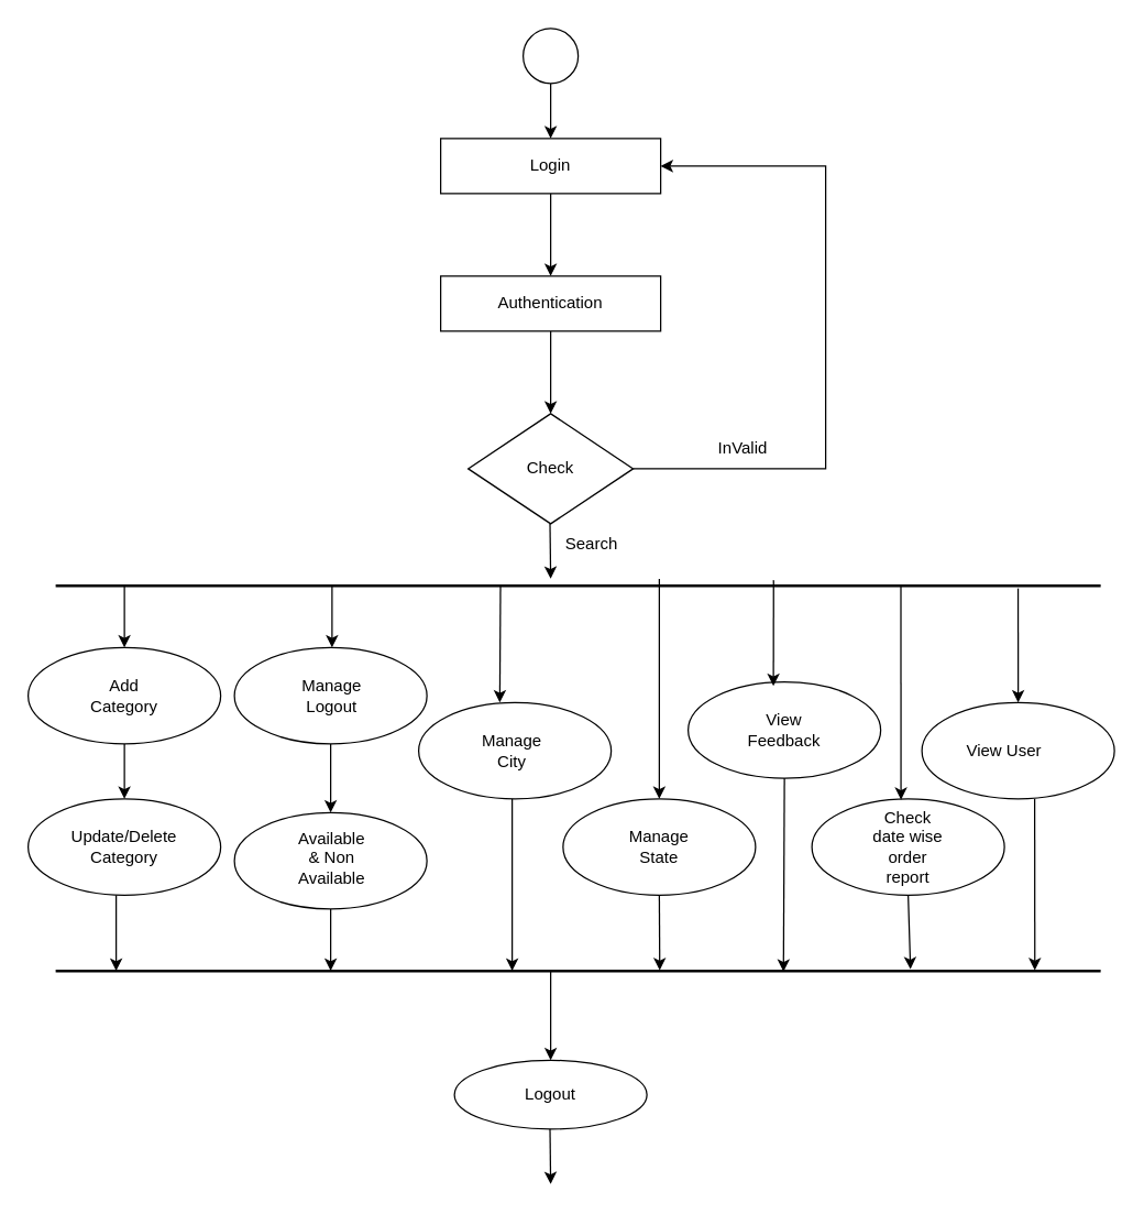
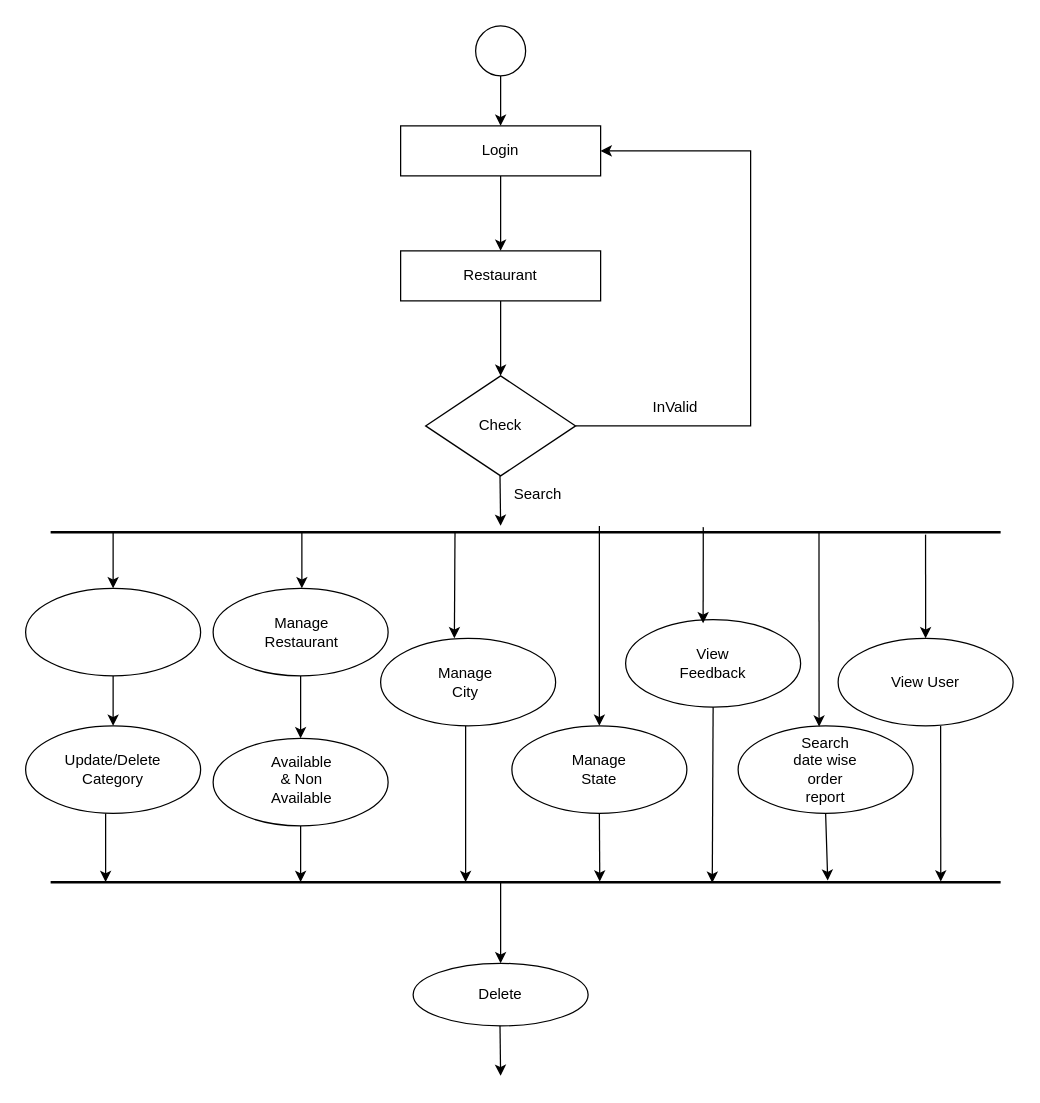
- <mxCell id="36" value="Authentication" style="text;html=1;strokeColor=none;fillColor=none;align=center;verticalAlign=middle;whiteSpace=wrap;rounded=0;" parent="1" vertex="1"><mxGeometry x="370" y="205" width="60" height="30" as="geometry" /></mxCell>
+ <mxCell id="36" value="Restaurant" style="text;html=1;strokeColor=none;fillColor=none;align=center;verticalAlign=middle;whiteSpace=wrap;rounded=0;" parent="1" vertex="1"><mxGeometry x="370" y="205" width="60" height="30" as="geometry" /></mxCell>
- <mxCell id="38" value="Add Category" style="text;html=1;strokeColor=none;fillColor=none;align=center;verticalAlign=middle;whiteSpace=wrap;rounded=0;" parent="1" vertex="1"><mxGeometry x="60" y="490" width="60" height="30" as="geometry" /></mxCell>
- <mxCell id="40" value="Manage Logout" style="text;html=1;strokeColor=none;fillColor=none;align=center;verticalAlign=middle;whiteSpace=wrap;rounded=0;" parent="1" vertex="1"><mxGeometry x="211" y="490" width="60" height="30" as="geometry" /></mxCell>
+ <mxCell id="40" value="Manage Restaurant" style="text;html=1;strokeColor=none;fillColor=none;align=center;verticalAlign=middle;whiteSpace=wrap;rounded=0;" parent="1" vertex="1"><mxGeometry x="211" y="490" width="60" height="30" as="geometry" /></mxCell>
- <mxCell id="44" value="View User" style="text;html=1;strokeColor=none;fillColor=none;align=center;verticalAlign=middle;whiteSpace=wrap;rounded=0;" parent="1" vertex="1"><mxGeometry x="700" y="530" width="60" height="30" as="geometry" /></mxCell>
+ <mxCell id="44" value="View User" style="text;html=1;strokeColor=none;fillColor=none;align=center;verticalAlign=middle;whiteSpace=wrap;rounded=0;" parent="1" vertex="1"><mxGeometry x="710" y="530" width="60" height="30" as="geometry" /></mxCell>
- <mxCell id="51" value="Check date wise order report" style="text;html=1;strokeColor=none;fillColor=none;align=center;verticalAlign=middle;whiteSpace=wrap;rounded=0;" vertex="1" parent="1"><mxGeometry x="630" y="600" width="60" height="30" as="geometry" /></mxCell>
+ <mxCell id="51" value="Search date wise order report" style="text;html=1;strokeColor=none;fillColor=none;align=center;verticalAlign=middle;whiteSpace=wrap;rounded=0;" vertex="1" parent="1"><mxGeometry x="630" y="600" width="60" height="30" as="geometry" /></mxCell>
- <mxCell id="46" value="Logout" style="text;html=1;strokeColor=none;fillColor=none;align=center;verticalAlign=middle;whiteSpace=wrap;rounded=0;" parent="1" vertex="1"><mxGeometry x="370" y="780" width="60" height="30" as="geometry" /></mxCell>
+ <mxCell id="46" value="Delete" style="text;html=1;strokeColor=none;fillColor=none;align=center;verticalAlign=middle;whiteSpace=wrap;rounded=0;" parent="1" vertex="1"><mxGeometry x="370" y="780" width="60" height="30" as="geometry" /></mxCell>
